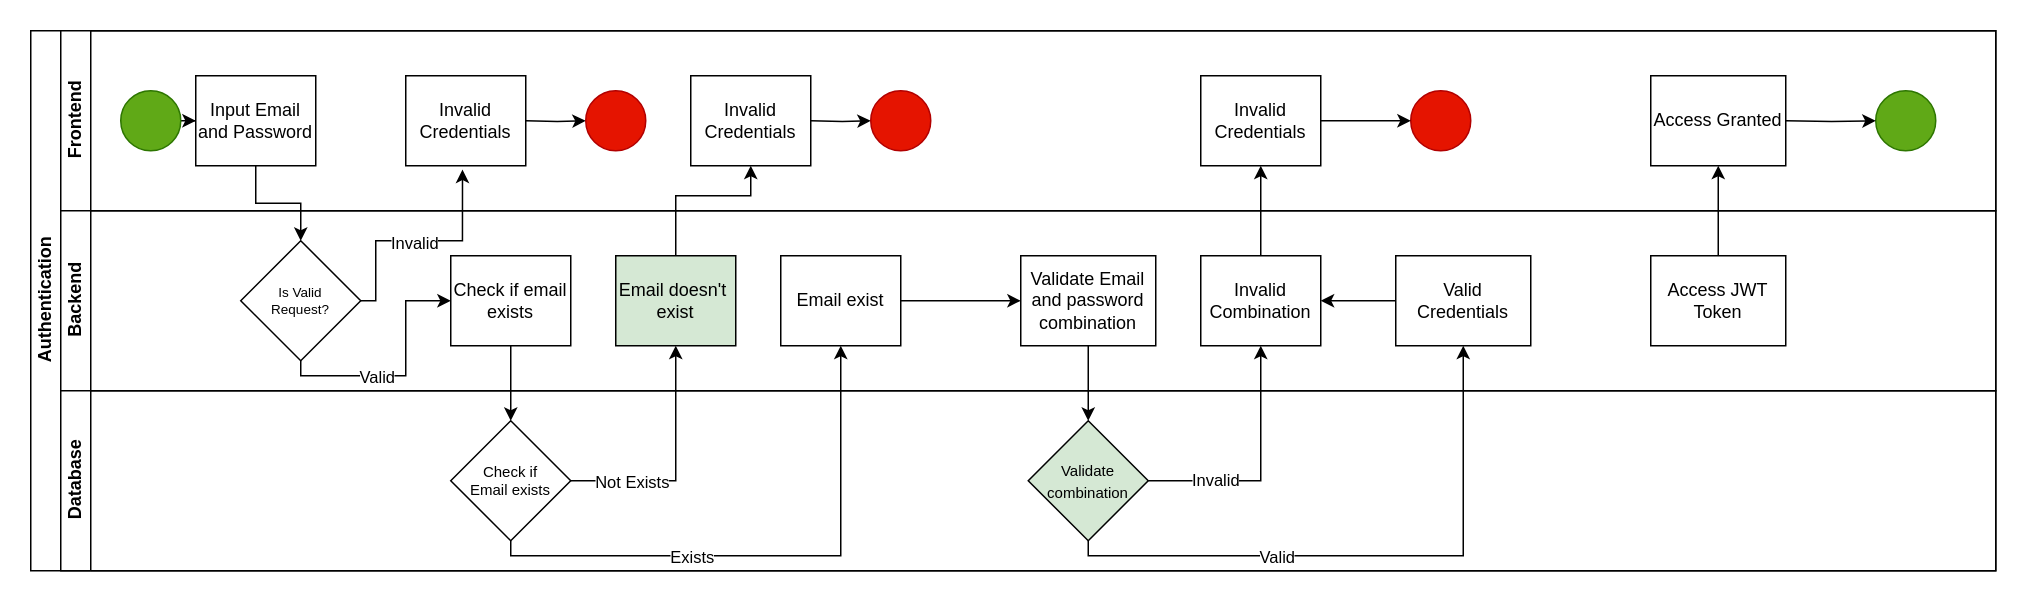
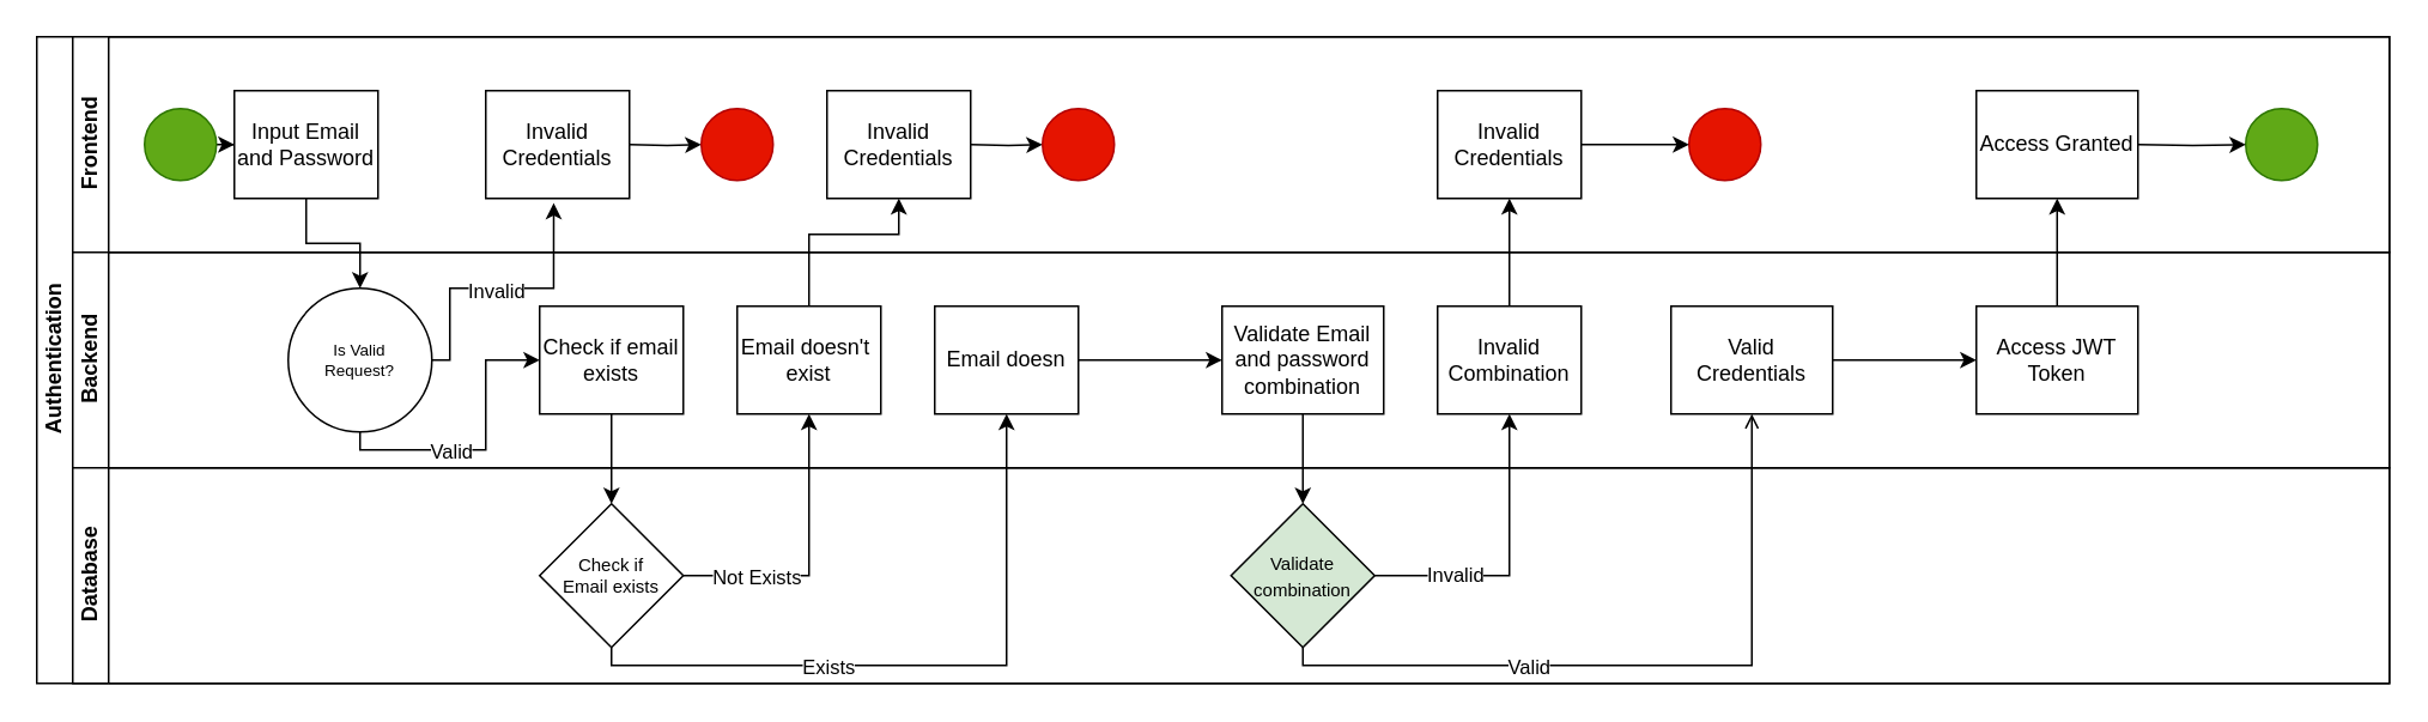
- <mxCell id="21" value="Is Valid &lt;br&gt;Request?" style="rhombus;whiteSpace=wrap;html=1;fontFamily=Helvetica;fontSize=9;fontColor=#000000;align=center;" vertex="1" parent="20"><mxGeometry x="120" y="20" width="80" height="80" as="geometry" /></mxCell>
+ <mxCell id="21" value="Is Valid &lt;br&gt;Request?" style="ellipse;whiteSpace=wrap;html=1;fontFamily=Helvetica;fontSize=9;fontColor=#000000;align=center;" vertex="1" parent="20"><mxGeometry x="120" y="20" width="80" height="80" as="geometry" /></mxCell>
- <mxCell id="25" value="Email doesn't&amp;nbsp;&lt;br&gt;exist" style="rounded=0;whiteSpace=wrap;html=1;fontFamily=Helvetica;fontSize=12;fontColor=#000000;align=center;fillColor=#d5e8d4;" vertex="1" parent="20"><mxGeometry x="370" y="30" width="80" height="60" as="geometry" /></mxCell>
+ <mxCell id="25" value="Email doesn't&amp;nbsp;&lt;br&gt;exist" style="rounded=0;whiteSpace=wrap;html=1;fontFamily=Helvetica;fontSize=12;fontColor=#000000;align=center;" vertex="1" parent="20"><mxGeometry x="370" y="30" width="80" height="60" as="geometry" /></mxCell>
- <mxCell id="27" value="Email exist" style="rounded=0;whiteSpace=wrap;html=1;fontFamily=Helvetica;fontSize=12;fontColor=#000000;align=center;" vertex="1" parent="20"><mxGeometry x="480" y="30" width="80" height="60" as="geometry" /></mxCell>
+ <mxCell id="27" value="Email doesn" style="rounded=0;whiteSpace=wrap;html=1;fontFamily=Helvetica;fontSize=12;fontColor=#000000;align=center;" vertex="1" parent="20"><mxGeometry x="480" y="30" width="80" height="60" as="geometry" /></mxCell>
- <mxCell id="30" value="" style="edgeStyle=orthogonalEdgeStyle;rounded=0;orthogonalLoop=1;jettySize=auto;html=1;" edge="1" parent="20" source="31" target="29"><mxGeometry relative="1" as="geometry" /></mxCell>
+ <mxCell id="30" value="" style="edgeStyle=orthogonalEdgeStyle;rounded=0;orthogonalLoop=1;jettySize=auto;html=1;" edge="1" parent="20" source="31" target="32"><mxGeometry relative="1" as="geometry" /></mxCell>
- <mxCell id="47" value="" style="edgeStyle=orthogonalEdgeStyle;rounded=0;orthogonalLoop=1;jettySize=auto;html=1;exitX=0.5;exitY=1;exitDx=0;exitDy=0;" edge="1" parent="2" source="44" target="31"><mxGeometry relative="1" as="geometry"><Array as="points"><mxPoint x="705" y="350" /><mxPoint x="955" y="350" /></Array></mxGeometry></mxCell>
+ <mxCell id="47" value="" style="edgeStyle=orthogonalEdgeStyle;rounded=0;orthogonalLoop=1;jettySize=auto;html=1;exitX=0.5;exitY=1;exitDx=0;exitDy=0;endArrow=open;" edge="1" parent="2" source="44" target="31"><mxGeometry relative="1" as="geometry"><Array as="points"><mxPoint x="705" y="350" /><mxPoint x="955" y="350" /></Array></mxGeometry></mxCell>
